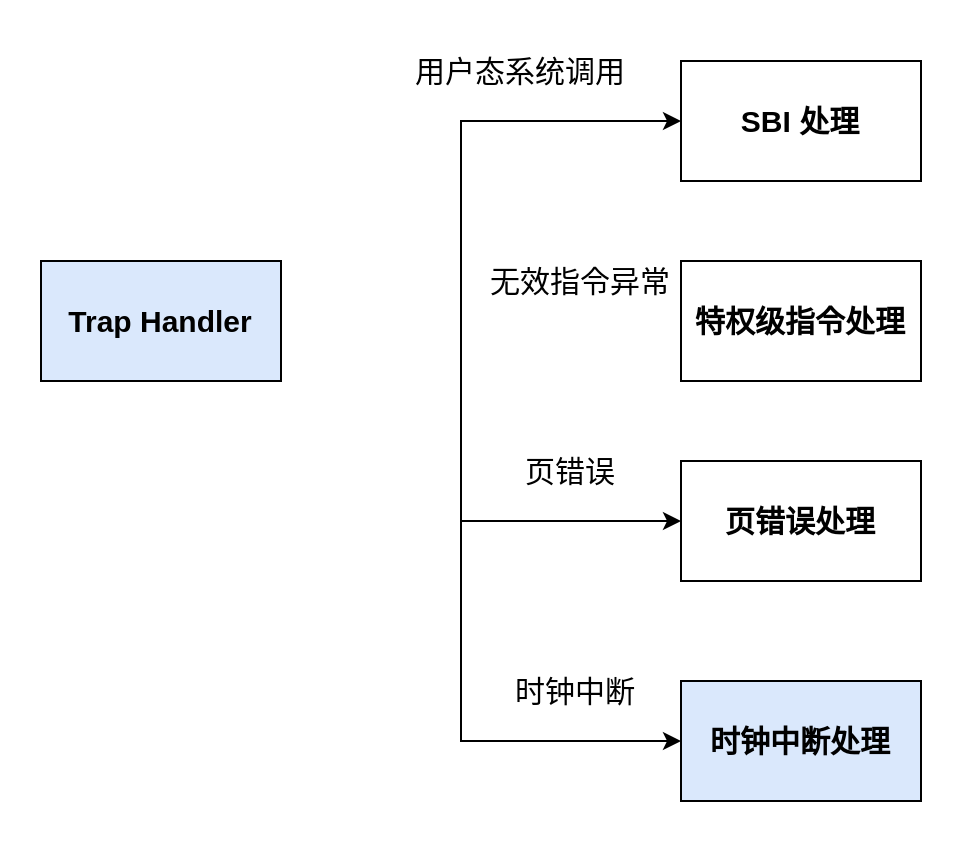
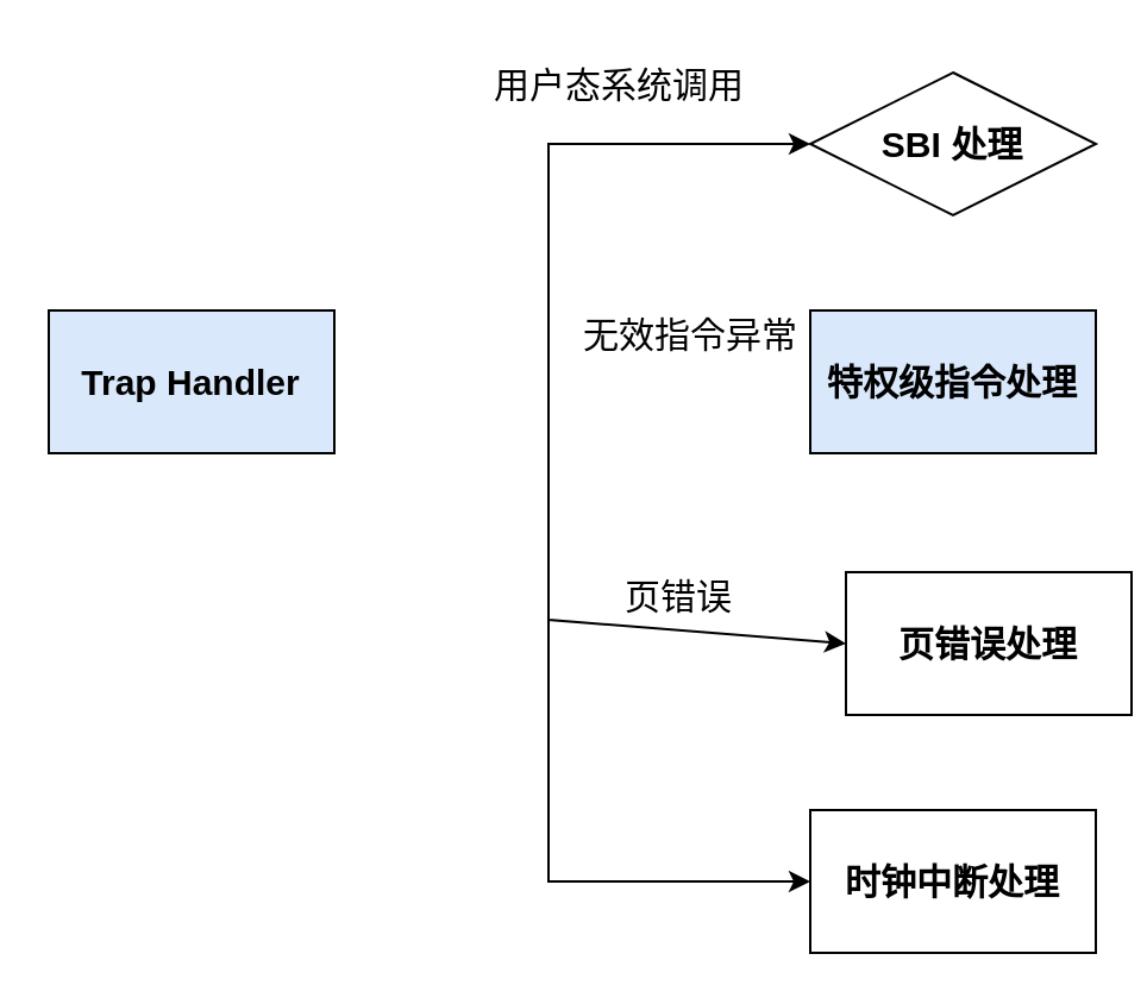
- <mxCell id="4" value="&lt;font style=&quot;font-size: 15px;&quot;&gt;&lt;b&gt;SBI 处理&lt;/b&gt;&lt;/font&gt;" style="rounded=0;whiteSpace=wrap;html=1;" vertex="1" parent="1"><mxGeometry x="340" y="30" width="120" height="60" as="geometry" /></mxCell>
+ <mxCell id="4" value="&lt;font style=&quot;font-size: 15px;&quot;&gt;&lt;b&gt;SBI 处理&lt;/b&gt;&lt;/font&gt;" style="rhombus;whiteSpace=wrap;html=1;" vertex="1" parent="1"><mxGeometry x="340" y="30" width="120" height="60" as="geometry" /></mxCell>
- <mxCell id="3" value="&lt;b&gt;&lt;font style=&quot;font-size: 15px;&quot;&gt;特权级指令处理&lt;/font&gt;&lt;/b&gt;" style="rounded=0;whiteSpace=wrap;html=1;" vertex="1" parent="1"><mxGeometry x="340" y="130" width="120" height="60" as="geometry" /></mxCell>
+ <mxCell id="3" value="&lt;b&gt;&lt;font style=&quot;font-size: 15px;&quot;&gt;特权级指令处理&lt;/font&gt;&lt;/b&gt;" style="rounded=0;whiteSpace=wrap;html=1;fillColor=#dae8fc;" vertex="1" parent="1"><mxGeometry x="340" y="130" width="120" height="60" as="geometry" /></mxCell>
- <mxCell id="10" value="&lt;font style=&quot;font-size: 15px;&quot;&gt;页错误&lt;/font&gt;" style="text;html=1;strokeColor=none;fillColor=none;align=center;verticalAlign=middle;whiteSpace=wrap;rounded=0;" vertex="1" parent="1"><mxGeometry x="255" y="220" width="60" height="30" as="geometry" /></mxCell>
+ <mxCell id="10" value="&lt;font style=&quot;font-size: 15px;&quot;&gt;页错误&lt;/font&gt;" style="text;html=1;strokeColor=none;fillColor=none;align=center;verticalAlign=middle;whiteSpace=wrap;rounded=0;" vertex="1" parent="1"><mxGeometry x="255" y="235" width="60" height="30" as="geometry" /></mxCell>
- <mxCell id="6" value="&lt;font style=&quot;font-size: 15px;&quot;&gt;&lt;b&gt;页错误处理&lt;/b&gt;&lt;/font&gt;" style="rounded=0;whiteSpace=wrap;html=1;" vertex="1" parent="1"><mxGeometry x="340" y="230" width="120" height="60" as="geometry" /></mxCell>
+ <mxCell id="6" value="&lt;font style=&quot;font-size: 15px;&quot;&gt;&lt;b&gt;页错误处理&lt;/b&gt;&lt;/font&gt;" style="rounded=0;whiteSpace=wrap;html=1;" vertex="1" parent="1"><mxGeometry x="355" y="240" width="120" height="60" as="geometry" /></mxCell>
- <mxCell id="13" value="&lt;font style=&quot;font-size: 15px;&quot;&gt;时钟中断&lt;/font&gt;" style="text;html=1;strokeColor=none;fillColor=none;align=center;verticalAlign=middle;whiteSpace=wrap;rounded=0;" vertex="1" parent="1"><mxGeometry x="255" y="330" width="65" height="30" as="geometry" /></mxCell>
- <mxCell id="11" value="&lt;font style=&quot;font-size: 15px;&quot;&gt;&lt;b&gt;时钟中断处理&lt;/b&gt;&lt;/font&gt;" style="rounded=0;whiteSpace=wrap;html=1;fillColor=#dae8fc;" vertex="1" parent="1"><mxGeometry x="340" y="340" width="120" height="60" as="geometry" /></mxCell>
+ <mxCell id="11" value="&lt;font style=&quot;font-size: 15px;&quot;&gt;&lt;b&gt;时钟中断处理&lt;/b&gt;&lt;/font&gt;" style="rounded=0;whiteSpace=wrap;html=1;" vertex="1" parent="1"><mxGeometry x="340" y="340" width="120" height="60" as="geometry" /></mxCell>
